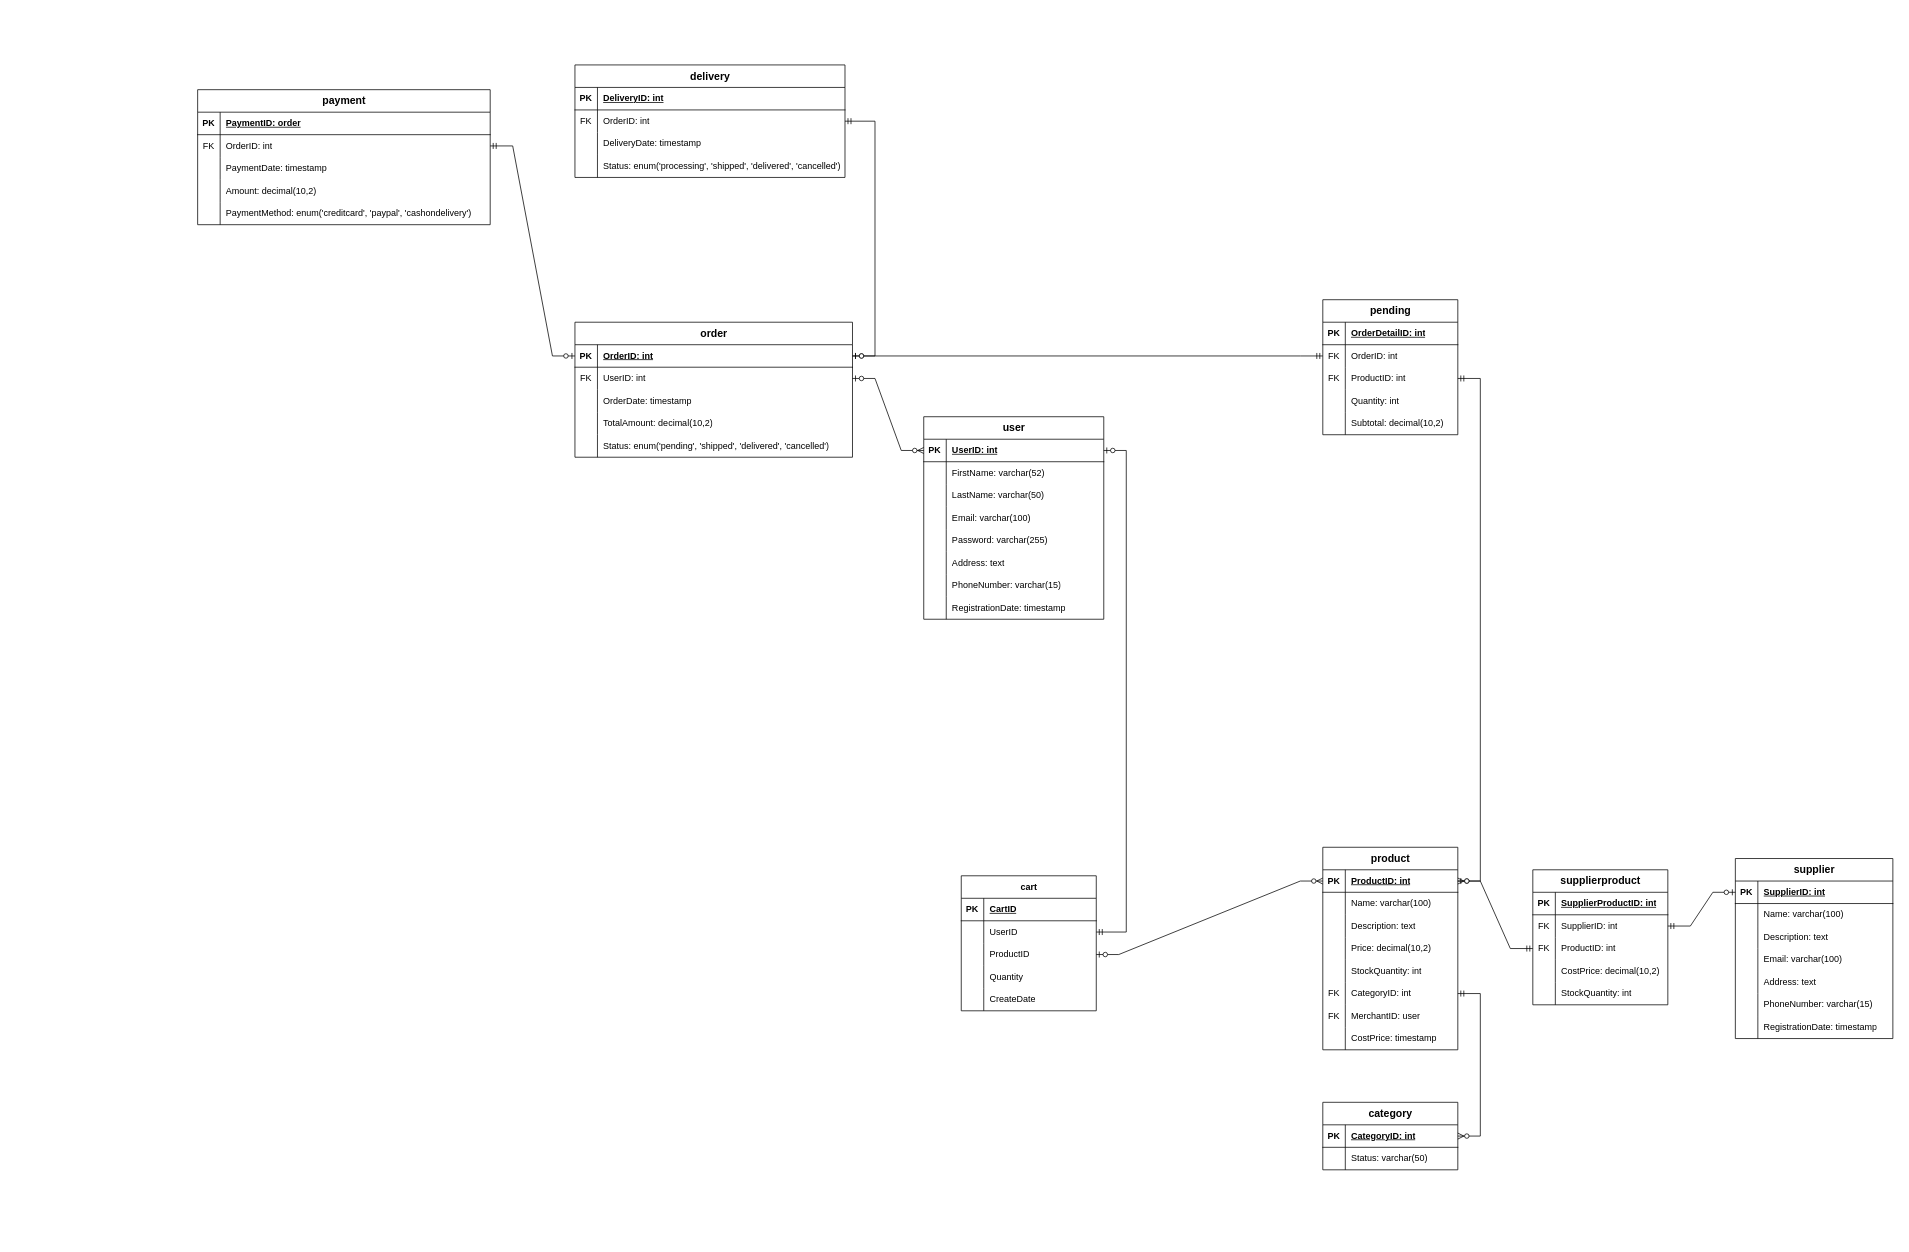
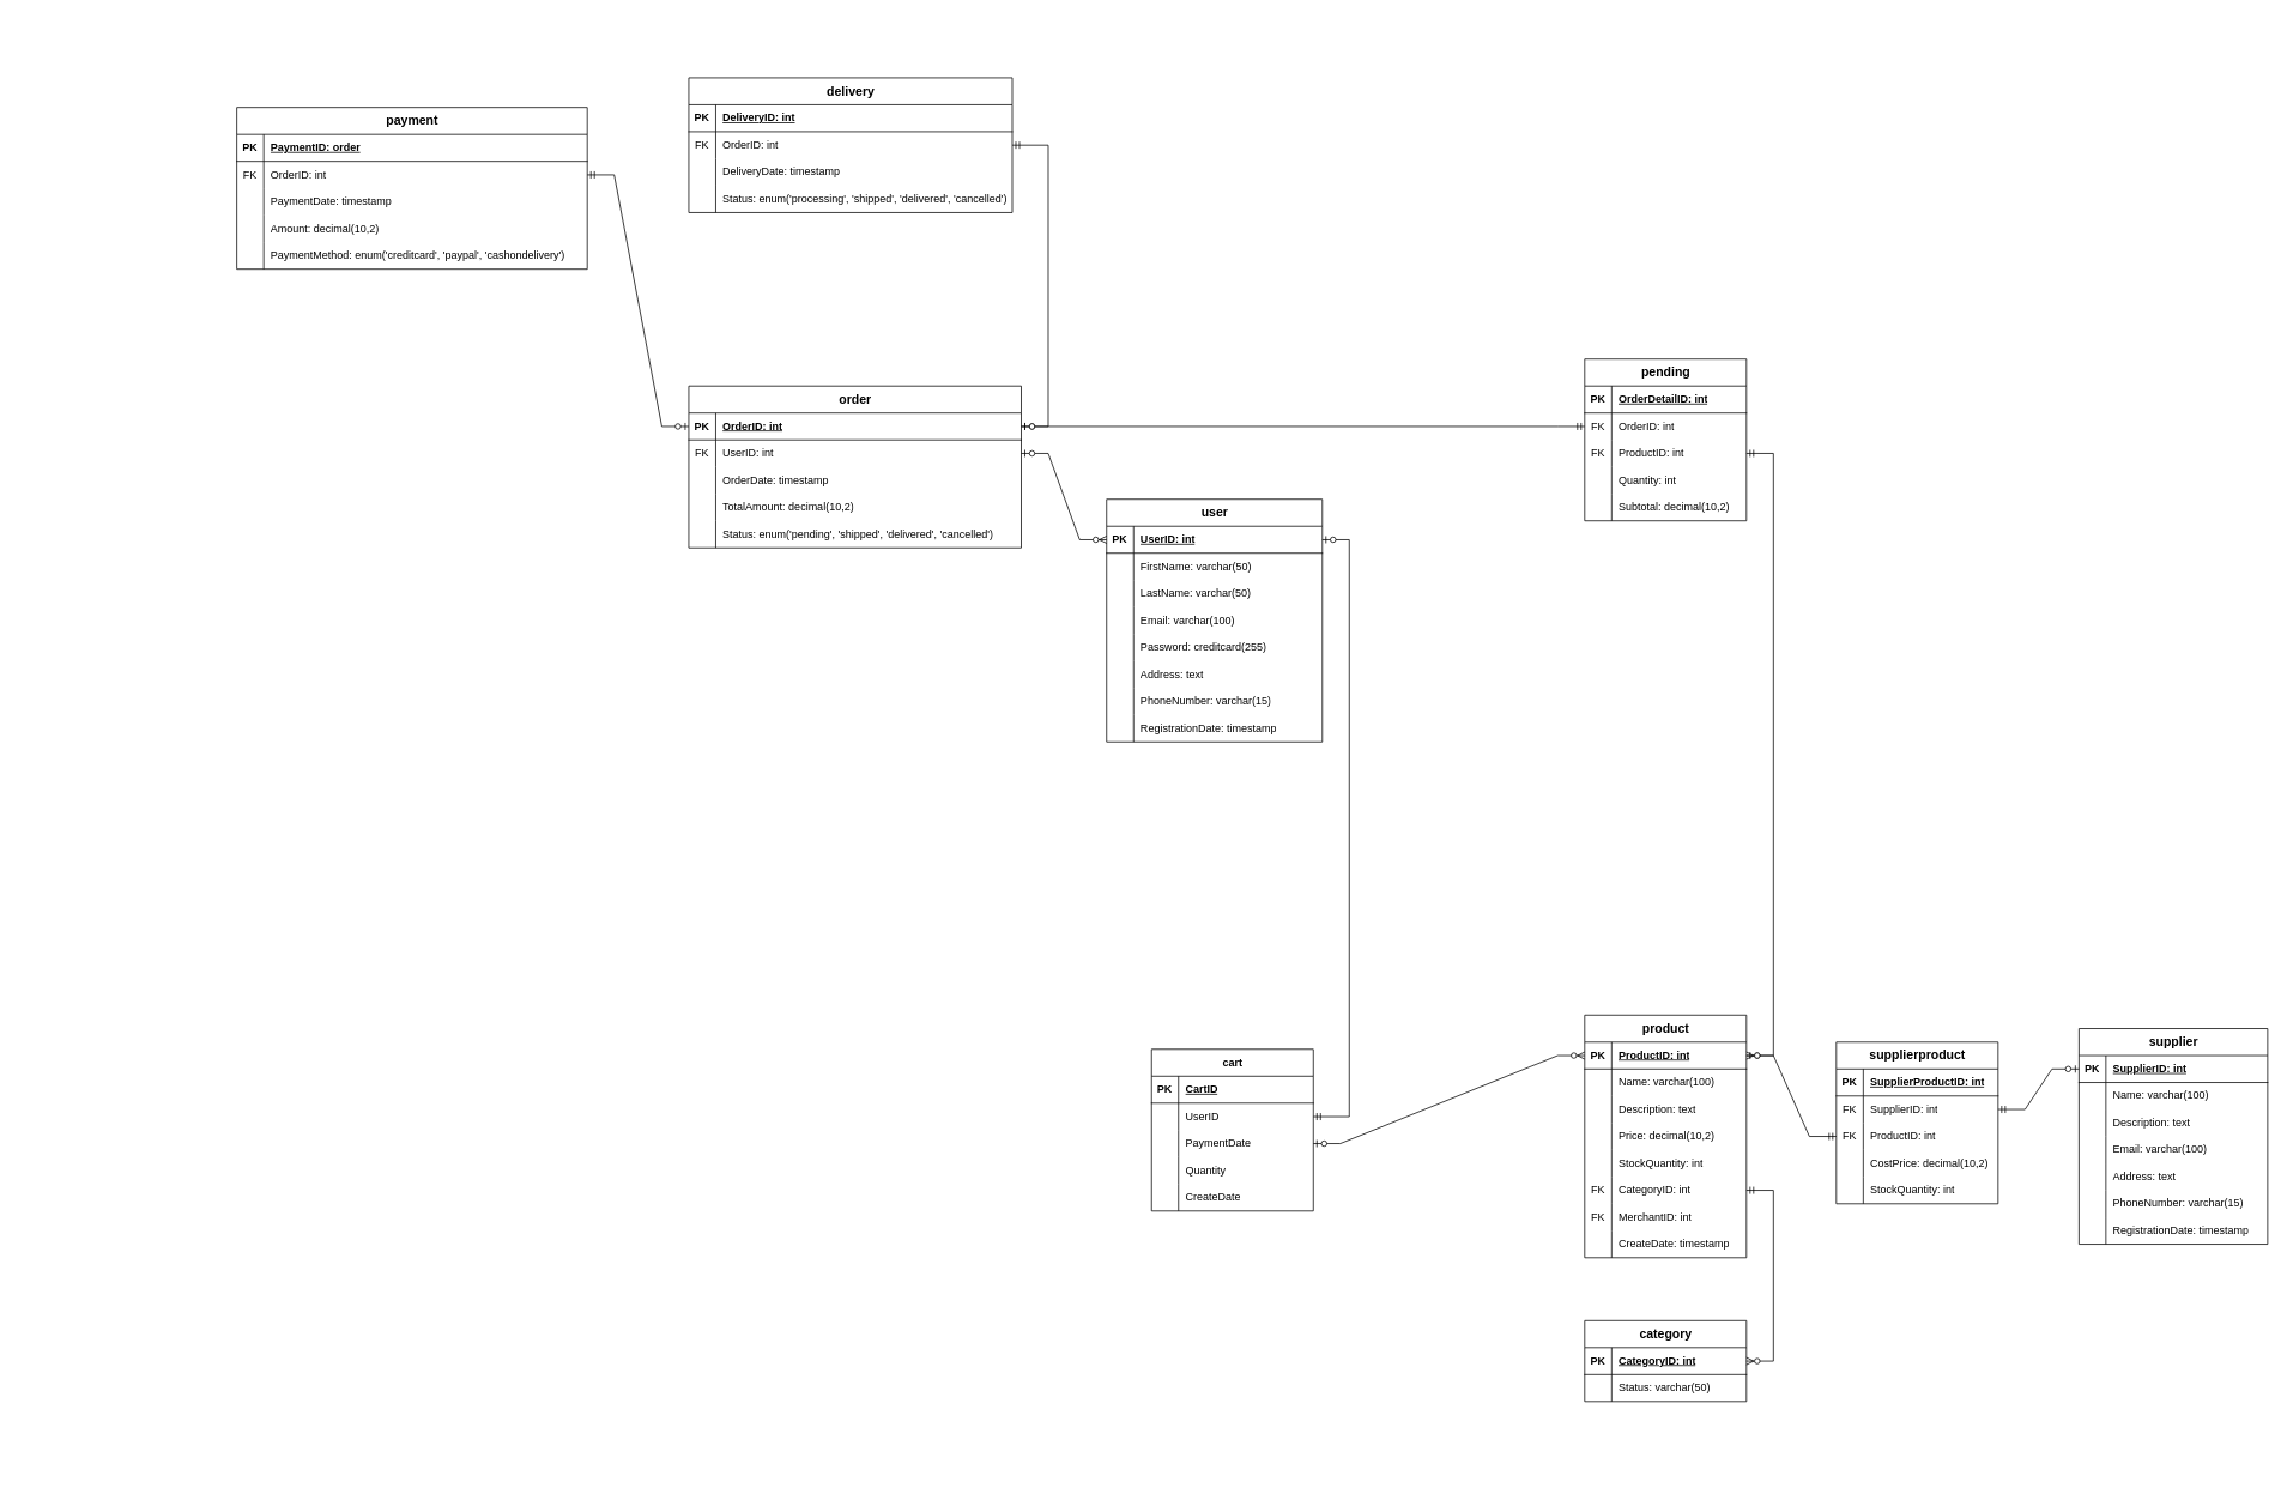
- <mxCell id="53" value="FirstName: varchar(52)" style="shape=partialRectangle;connectable=0;fillColor=none;top=0;left=0;bottom=0;right=0;align=left;spacingLeft=6;overflow=hidden;whiteSpace=wrap;html=1;" parent="51" vertex="1"><mxGeometry x="30" width="210" height="30" as="geometry"><mxRectangle width="210" height="30" as="alternateBounds" /></mxGeometry></mxCell>
+ <mxCell id="53" value="FirstName: varchar(50)" style="shape=partialRectangle;connectable=0;fillColor=none;top=0;left=0;bottom=0;right=0;align=left;spacingLeft=6;overflow=hidden;whiteSpace=wrap;html=1;" parent="51" vertex="1"><mxGeometry x="30" width="210" height="30" as="geometry"><mxRectangle width="210" height="30" as="alternateBounds" /></mxGeometry></mxCell>
- <mxCell id="62" value="Password: varchar(255)" style="shape=partialRectangle;connectable=0;fillColor=none;top=0;left=0;bottom=0;right=0;align=left;spacingLeft=6;overflow=hidden;whiteSpace=wrap;html=1;" parent="60" vertex="1"><mxGeometry x="30" width="210" height="30" as="geometry"><mxRectangle width="210" height="30" as="alternateBounds" /></mxGeometry></mxCell>
+ <mxCell id="62" value="Password: creditcard(255)" style="shape=partialRectangle;connectable=0;fillColor=none;top=0;left=0;bottom=0;right=0;align=left;spacingLeft=6;overflow=hidden;whiteSpace=wrap;html=1;" parent="60" vertex="1"><mxGeometry x="30" width="210" height="30" as="geometry"><mxRectangle width="210" height="30" as="alternateBounds" /></mxGeometry></mxCell>
- <mxCell id="167" value="ProductID" style="shape=partialRectangle;connectable=0;fillColor=none;top=0;left=0;bottom=0;right=0;align=left;spacingLeft=6;overflow=hidden;whiteSpace=wrap;html=1;" vertex="1" parent="165"><mxGeometry x="30" width="150" height="30" as="geometry"><mxRectangle width="150" height="30" as="alternateBounds" /></mxGeometry></mxCell>
+ <mxCell id="167" value="PaymentDate" style="shape=partialRectangle;connectable=0;fillColor=none;top=0;left=0;bottom=0;right=0;align=left;spacingLeft=6;overflow=hidden;whiteSpace=wrap;html=1;" vertex="1" parent="165"><mxGeometry x="30" width="150" height="30" as="geometry"><mxRectangle width="150" height="30" as="alternateBounds" /></mxGeometry></mxCell>
- <mxCell id="100" value="MerchantID: user" style="shape=partialRectangle;connectable=0;fillColor=none;top=0;left=0;bottom=0;right=0;align=left;spacingLeft=6;overflow=hidden;whiteSpace=wrap;html=1;" parent="98" vertex="1"><mxGeometry x="30" width="150" height="30" as="geometry"><mxRectangle width="150" height="30" as="alternateBounds" /></mxGeometry></mxCell>
+ <mxCell id="100" value="MerchantID: int" style="shape=partialRectangle;connectable=0;fillColor=none;top=0;left=0;bottom=0;right=0;align=left;spacingLeft=6;overflow=hidden;whiteSpace=wrap;html=1;" parent="98" vertex="1"><mxGeometry x="30" width="150" height="30" as="geometry"><mxRectangle width="150" height="30" as="alternateBounds" /></mxGeometry></mxCell>
- <mxCell id="103" value="CostPrice: timestamp" style="shape=partialRectangle;connectable=0;fillColor=none;top=0;left=0;bottom=0;right=0;align=left;spacingLeft=6;overflow=hidden;whiteSpace=wrap;html=1;" parent="101" vertex="1"><mxGeometry x="30" width="150" height="30" as="geometry"><mxRectangle width="150" height="30" as="alternateBounds" /></mxGeometry></mxCell>
+ <mxCell id="103" value="CreateDate: timestamp" style="shape=partialRectangle;connectable=0;fillColor=none;top=0;left=0;bottom=0;right=0;align=left;spacingLeft=6;overflow=hidden;whiteSpace=wrap;html=1;" parent="101" vertex="1"><mxGeometry x="30" width="150" height="30" as="geometry"><mxRectangle width="150" height="30" as="alternateBounds" /></mxGeometry></mxCell>
